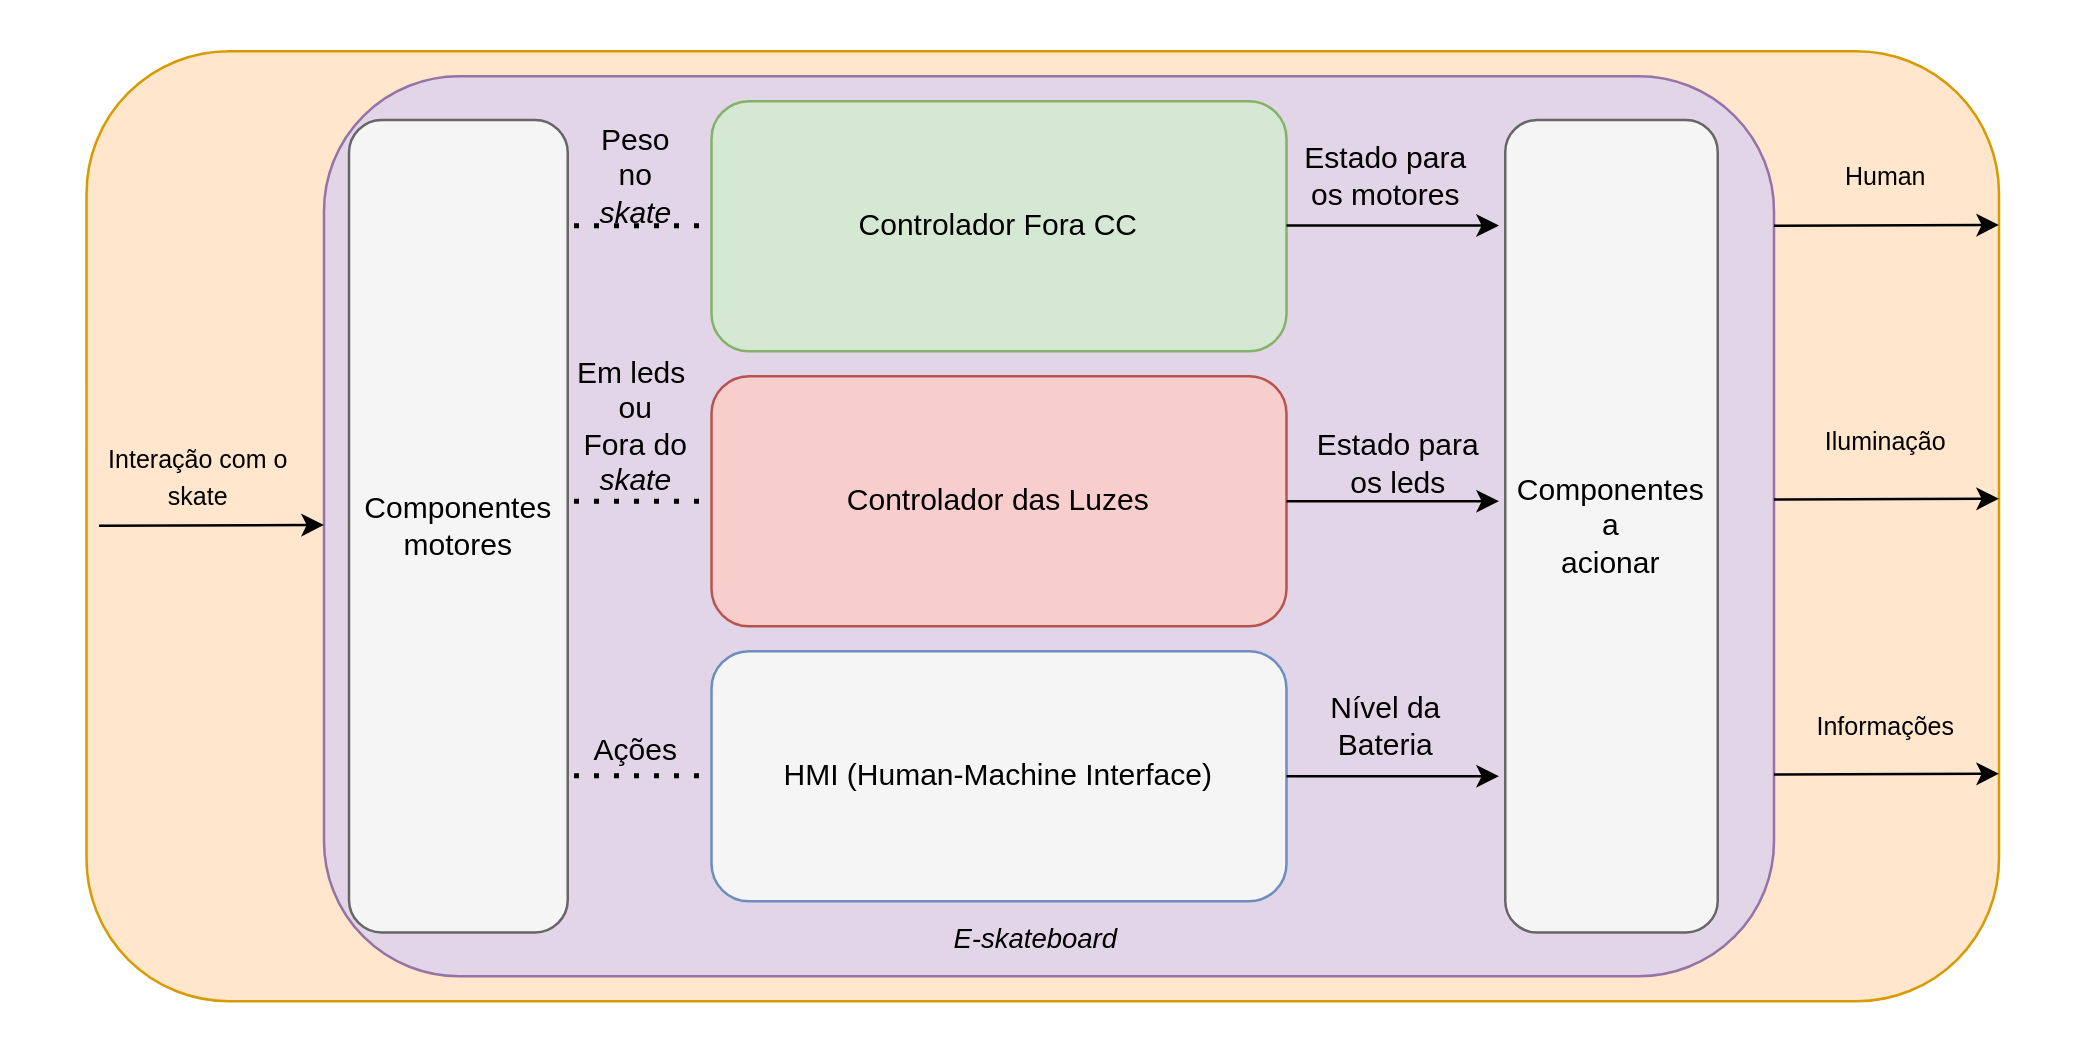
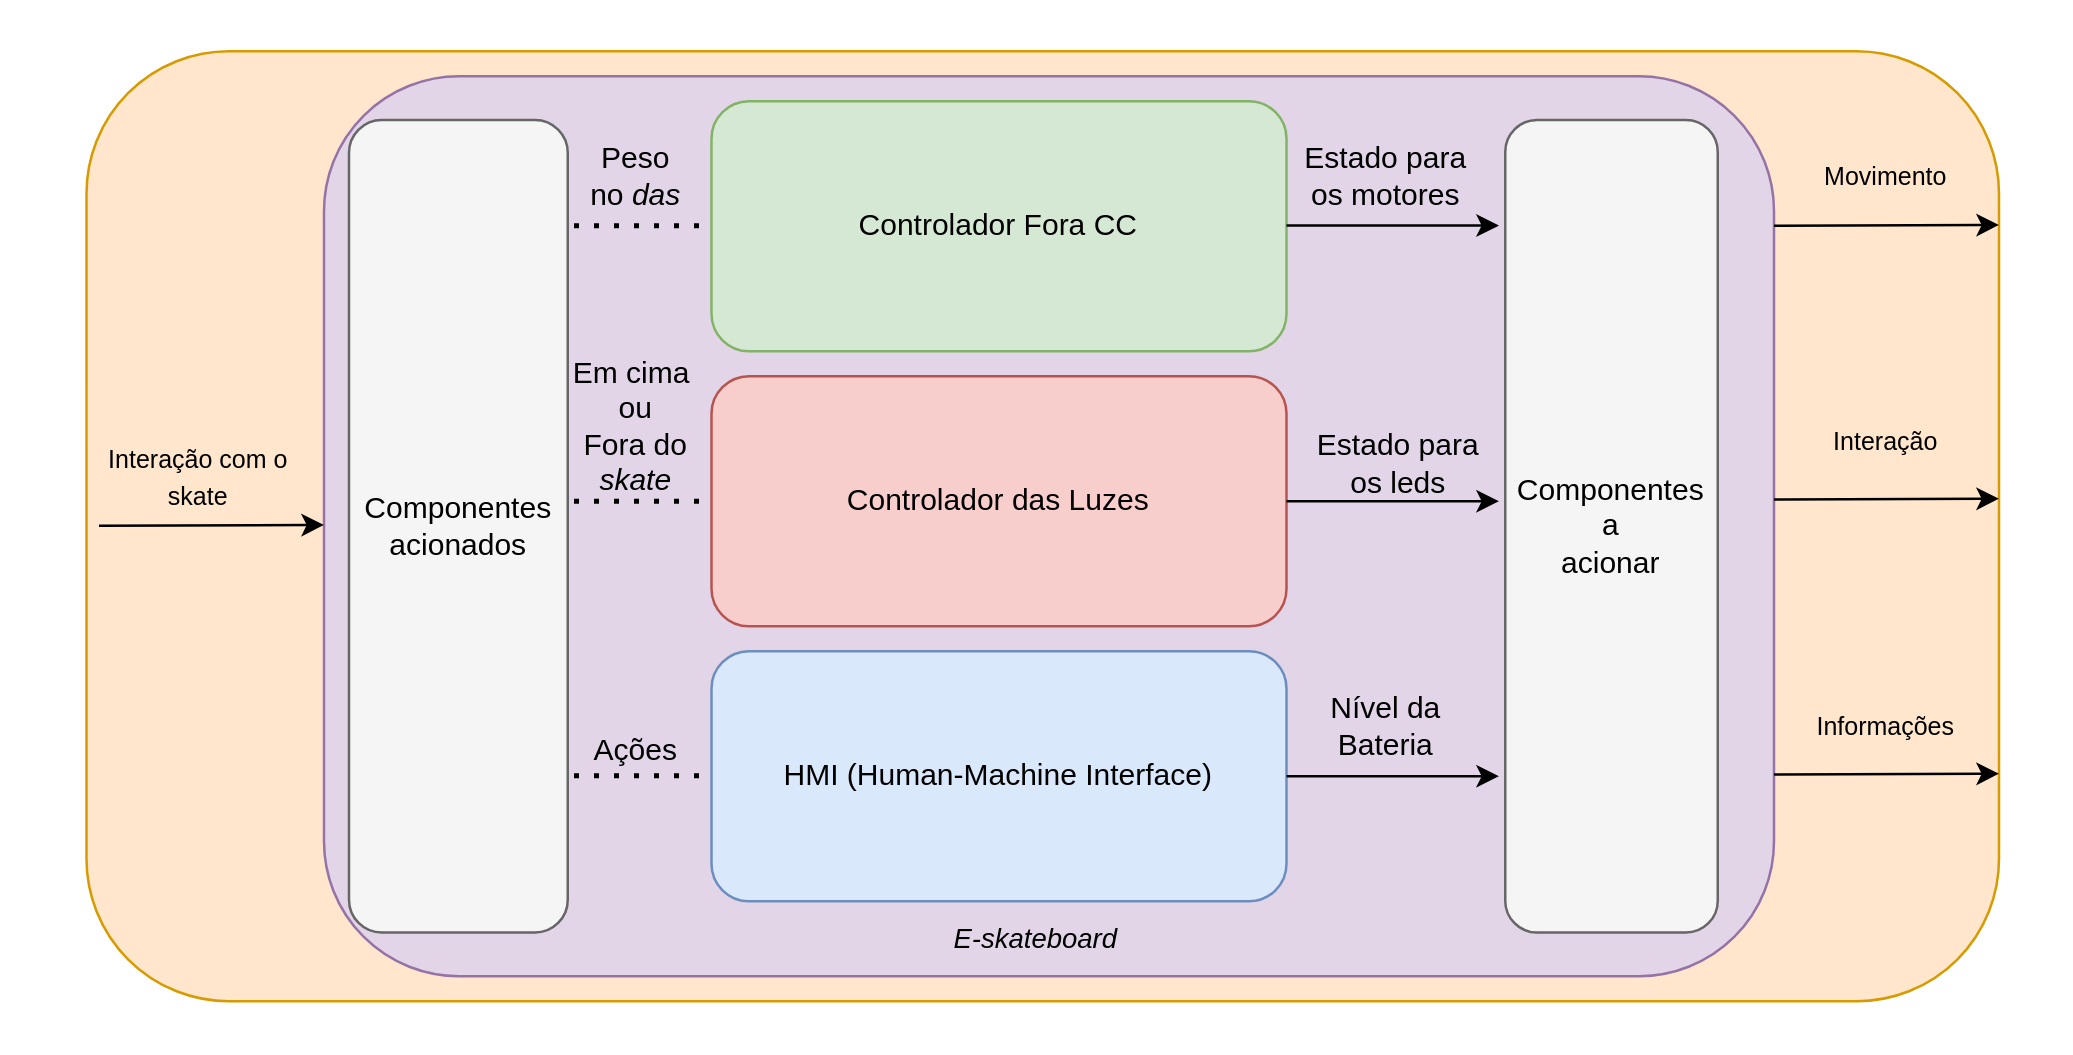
- <mxCell id="15" value="Peso no &lt;i&gt;skate&lt;/i&gt;" style="text;html=1;strokeColor=none;fillColor=none;align=center;verticalAlign=middle;whiteSpace=wrap;rounded=0;" parent="1" vertex="1"><mxGeometry x="234" y="60" width="40" height="20" as="geometry" /></mxCell>
+ <mxCell id="15" value="Peso no &lt;i&gt;das&lt;/i&gt;" style="text;html=1;strokeColor=none;fillColor=none;align=center;verticalAlign=middle;whiteSpace=wrap;rounded=0;" parent="1" vertex="1"><mxGeometry x="234" y="60" width="40" height="20" as="geometry" /></mxCell>
- <mxCell id="27" value="&lt;span style=&quot;font-size: 10px&quot;&gt;Human&lt;/span&gt;" style="text;html=1;strokeColor=none;fillColor=none;align=center;verticalAlign=middle;whiteSpace=wrap;rounded=0;" parent="1" vertex="1"><mxGeometry x="709" y="60" width="90" height="20" as="geometry" /></mxCell>
+ <mxCell id="27" value="&lt;span style=&quot;font-size: 10px&quot;&gt;Movimento&lt;/span&gt;" style="text;html=1;strokeColor=none;fillColor=none;align=center;verticalAlign=middle;whiteSpace=wrap;rounded=0;" parent="1" vertex="1"><mxGeometry x="709" y="60" width="90" height="20" as="geometry" /></mxCell>
- <mxCell id="14" value="Em leds&amp;nbsp;&lt;br&gt;ou&lt;br&gt;Fora do &lt;i&gt;skate&lt;/i&gt;" style="text;html=1;strokeColor=none;fillColor=none;align=center;verticalAlign=middle;whiteSpace=wrap;rounded=0;" parent="1" vertex="1"><mxGeometry x="219" y="160" width="70" height="20" as="geometry" /></mxCell>
+ <mxCell id="14" value="Em cima&amp;nbsp;&lt;br&gt;ou&lt;br&gt;Fora do &lt;i&gt;skate&lt;/i&gt;" style="text;html=1;strokeColor=none;fillColor=none;align=center;verticalAlign=middle;whiteSpace=wrap;rounded=0;" parent="1" vertex="1"><mxGeometry x="219" y="160" width="70" height="20" as="geometry" /></mxCell>
- <mxCell id="29" value="&lt;span style=&quot;font-size: 10px&quot;&gt;Iluminação&lt;/span&gt;" style="text;html=1;strokeColor=none;fillColor=none;align=center;verticalAlign=middle;whiteSpace=wrap;rounded=0;" parent="1" vertex="1"><mxGeometry x="709" y="166.25" width="90" height="20" as="geometry" /></mxCell>
+ <mxCell id="29" value="&lt;span style=&quot;font-size: 10px&quot;&gt;Interação&lt;/span&gt;" style="text;html=1;strokeColor=none;fillColor=none;align=center;verticalAlign=middle;whiteSpace=wrap;rounded=0;" parent="1" vertex="1"><mxGeometry x="709" y="166.25" width="90" height="20" as="geometry" /></mxCell>
- <mxCell id="21" value="Componentes motores" style="text;html=1;strokeColor=none;fillColor=none;align=center;verticalAlign=middle;whiteSpace=wrap;rounded=0;" parent="1" vertex="1"><mxGeometry x="147.75" y="195" width="70" height="30" as="geometry" /></mxCell>
+ <mxCell id="21" value="Componentes acionados" style="text;html=1;strokeColor=none;fillColor=none;align=center;verticalAlign=middle;whiteSpace=wrap;rounded=0;" parent="1" vertex="1"><mxGeometry x="147.75" y="195" width="70" height="30" as="geometry" /></mxCell>
- <mxCell id="6" value="HMI (Human-Machine Interface)" style="rounded=1;whiteSpace=wrap;html=1;fillColor=#f5f5f5;strokeColor=#6c8ebf;" parent="1" vertex="1"><mxGeometry x="284" y="260" width="230" height="100" as="geometry" /></mxCell>
+ <mxCell id="6" value="HMI (Human-Machine Interface)" style="rounded=1;whiteSpace=wrap;html=1;fillColor=#dae8fc;strokeColor=#6c8ebf;" parent="1" vertex="1"><mxGeometry x="284" y="260" width="230" height="100" as="geometry" /></mxCell>
